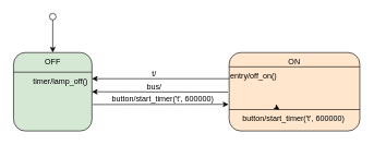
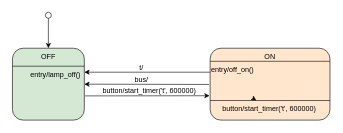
- <mxCell id="5" value="timer/lamp_off()" style="text;html=1;align=right;verticalAlign=middle;resizable=0;points=[];autosize=1;strokeColor=none;fillColor=none;" vertex="1" parent="2"><mxGeometry x="5" y="30" width="110" height="30" as="geometry" /></mxCell>
+ <mxCell id="5" value="entry/lamp_off()" style="text;html=1;align=right;verticalAlign=middle;resizable=0;points=[];autosize=1;strokeColor=none;fillColor=none;" vertex="1" parent="2"><mxGeometry x="5" y="30" width="110" height="30" as="geometry" /></mxCell>
